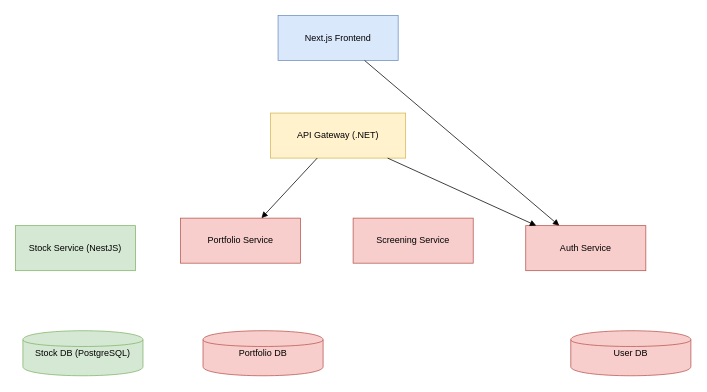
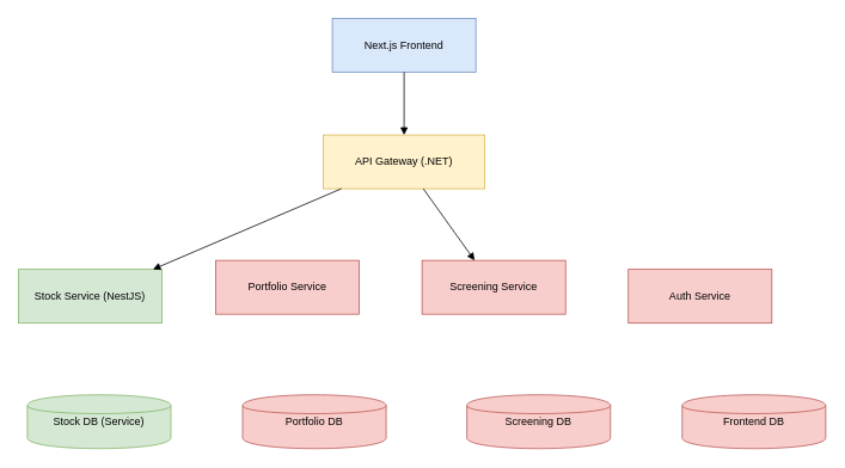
- <mxCell id="12" style="endArrow=block;html=1;" parent="1" source="2" target="7" edge="1"><mxGeometry relative="1" as="geometry" /></mxCell>
+ <mxCell id="12" style="endArrow=block;html=1;" parent="1" source="2" target="3" edge="1"><mxGeometry relative="1" as="geometry" /></mxCell>
+ <mxCell id="14" style="endArrow=block;html=1;" parent="1" source="3" target="6" edge="1"><mxGeometry relative="1" as="geometry" /></mxCell>
- <mxCell id="13" style="endArrow=block;html=1;" parent="1" source="3" target="5" edge="1"><mxGeometry relative="1" as="geometry" /></mxCell>
+ <mxCell id="13" style="endArrow=block;html=1;" parent="1" source="3" target="4" edge="1"><mxGeometry relative="1" as="geometry" /></mxCell>
- <mxCell id="15" style="endArrow=block;html=1;" parent="1" source="3" target="7" edge="1"><mxGeometry relative="1" as="geometry" /></mxCell>
- <mxCell id="8" value="Stock DB (PostgreSQL)" style="shape=cylinder;whiteSpace=wrap;html=1;fillColor=#d5e8d4;strokeColor=#82b366;" parent="1" vertex="1"><mxGeometry x="30" y="440" width="160" height="60" as="geometry" /></mxCell>
+ <mxCell id="8" value="Stock DB (Service)" style="shape=cylinder;whiteSpace=wrap;html=1;fillColor=#d5e8d4;strokeColor=#82b366;" parent="1" vertex="1"><mxGeometry x="30" y="440" width="160" height="60" as="geometry" /></mxCell>
+ <mxCell id="10" value="Screening DB" style="shape=cylinder;whiteSpace=wrap;html=1;fillColor=#f8cecc;strokeColor=#b85450;" parent="1" vertex="1"><mxGeometry x="520" y="440" width="160" height="60" as="geometry" /></mxCell>
- <mxCell id="11" value="User DB" style="shape=cylinder;whiteSpace=wrap;html=1;fillColor=#f8cecc;strokeColor=#b85450;" parent="1" vertex="1"><mxGeometry x="760" y="440" width="160" height="60" as="geometry" /></mxCell>
+ <mxCell id="11" value="Frontend DB" style="shape=cylinder;whiteSpace=wrap;html=1;fillColor=#f8cecc;strokeColor=#b85450;" parent="1" vertex="1"><mxGeometry x="760" y="440" width="160" height="60" as="geometry" /></mxCell>
